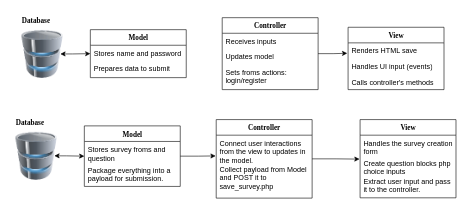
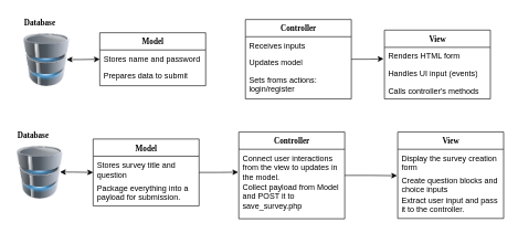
- <mxCell id="6" value="Renders HTML save" style="text;html=1;strokeColor=none;fillColor=none;align=left;verticalAlign=top;spacingLeft=4;spacingRight=4;whiteSpace=wrap;overflow=hidden;rotatable=0;points=[[0,0.5],[1,0.5]];portConstraint=eastwest;" parent="5" vertex="1"><mxGeometry y="26" width="160" height="26" as="geometry" /></mxCell>
+ <mxCell id="6" value="Renders HTML form" style="text;html=1;strokeColor=none;fillColor=none;align=left;verticalAlign=top;spacingLeft=4;spacingRight=4;whiteSpace=wrap;overflow=hidden;rotatable=0;points=[[0,0.5],[1,0.5]];portConstraint=eastwest;" parent="5" vertex="1"><mxGeometry y="26" width="160" height="26" as="geometry" /></mxCell>
- <mxCell id="21" value="Handles the survey creation form" style="text;html=1;strokeColor=none;fillColor=none;align=left;verticalAlign=top;spacingLeft=4;spacingRight=4;whiteSpace=wrap;overflow=hidden;rotatable=0;points=[[0,0.5],[1,0.5]];portConstraint=eastwest;" vertex="1" parent="20"><mxGeometry y="26" width="160" height="34" as="geometry" /></mxCell>
+ <mxCell id="21" value="Display the survey creation form" style="text;html=1;strokeColor=none;fillColor=none;align=left;verticalAlign=top;spacingLeft=4;spacingRight=4;whiteSpace=wrap;overflow=hidden;rotatable=0;points=[[0,0.5],[1,0.5]];portConstraint=eastwest;" vertex="1" parent="20"><mxGeometry y="26" width="160" height="34" as="geometry" /></mxCell>
- <mxCell id="18" value="Stores survey froms and question&lt;div&gt;&lt;br&gt;&lt;/div&gt;" style="text;html=1;strokeColor=none;fillColor=none;align=left;verticalAlign=top;spacingLeft=4;spacingRight=4;whiteSpace=wrap;overflow=hidden;rotatable=0;points=[[0,0.5],[1,0.5]];portConstraint=eastwest;" vertex="1" parent="17"><mxGeometry y="26" width="160" height="34" as="geometry" /></mxCell>
+ <mxCell id="18" value="Stores survey title and question&lt;div&gt;&lt;br&gt;&lt;/div&gt;" style="text;html=1;strokeColor=none;fillColor=none;align=left;verticalAlign=top;spacingLeft=4;spacingRight=4;whiteSpace=wrap;overflow=hidden;rotatable=0;points=[[0,0.5],[1,0.5]];portConstraint=eastwest;" vertex="1" parent="17"><mxGeometry y="26" width="160" height="34" as="geometry" /></mxCell>
- <mxCell id="22" value="Create question blocks php choice inputs" style="text;html=1;strokeColor=none;fillColor=none;align=left;verticalAlign=top;spacingLeft=4;spacingRight=4;whiteSpace=wrap;overflow=hidden;rotatable=0;points=[[0,0.5],[1,0.5]];portConstraint=eastwest;" vertex="1" parent="20"><mxGeometry y="60" width="160" height="30" as="geometry" /></mxCell>
+ <mxCell id="22" value="Create question blocks and choice inputs" style="text;html=1;strokeColor=none;fillColor=none;align=left;verticalAlign=top;spacingLeft=4;spacingRight=4;whiteSpace=wrap;overflow=hidden;rotatable=0;points=[[0,0.5],[1,0.5]];portConstraint=eastwest;" vertex="1" parent="20"><mxGeometry y="60" width="160" height="30" as="geometry" /></mxCell>
